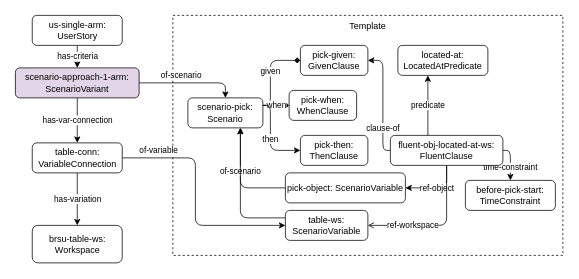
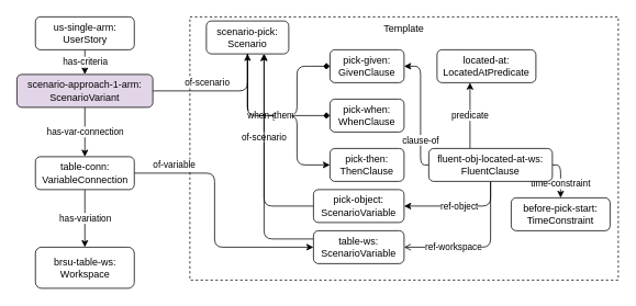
- <mxCell id="8" value="pick-when: WhenClause" style="rounded=1;whiteSpace=wrap;html=1;" vertex="1" parent="4"><mxGeometry x="155" y="100" width="90" height="40" as="geometry" /></mxCell>
+ <mxCell id="8" value="pick-when: WhenClause" style="rounded=1;whiteSpace=wrap;html=1;" vertex="1" parent="4"><mxGeometry x="170" y="100" width="90" height="40" as="geometry" /></mxCell>
- <mxCell id="5" value="scenario-pick: Scenario" style="rounded=1;whiteSpace=wrap;html=1;" vertex="1" parent="4"><mxGeometry x="20" y="110" width="100" height="40" as="geometry" /></mxCell>
+ <mxCell id="5" value="scenario-pick: Scenario" style="rounded=1;whiteSpace=wrap;html=1;" vertex="1" parent="4"><mxGeometry x="20" y="5" width="100" height="40" as="geometry" /></mxCell>
- <mxCell id="13" value="pick-object: ScenarioVariable" style="rounded=1;whiteSpace=wrap;html=1;" vertex="1" parent="4"><mxGeometry x="150" y="210" width="160" height="40" as="geometry" /></mxCell>
+ <mxCell id="13" value="pick-object: ScenarioVariable" style="rounded=1;whiteSpace=wrap;html=1;" vertex="1" parent="4"><mxGeometry x="150" y="210" width="110" height="40" as="geometry" /></mxCell>
